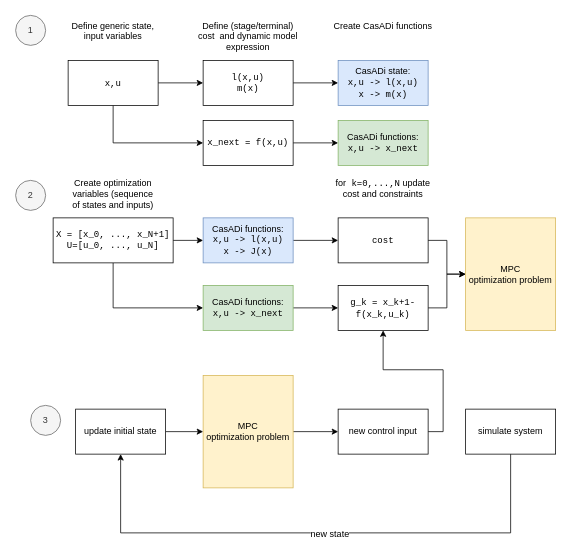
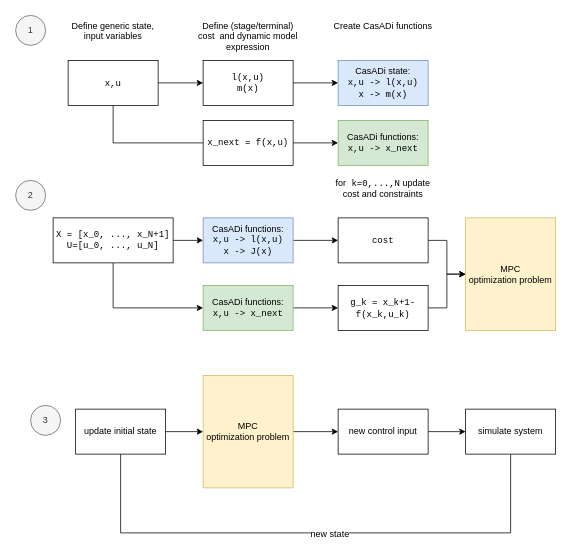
- <mxCell id="3" style="edgeStyle=orthogonalEdgeStyle;rounded=0;orthogonalLoop=1;jettySize=auto;html=1;exitX=0.5;exitY=1;exitDx=0;exitDy=0;entryX=0;entryY=0.5;entryDx=0;entryDy=0;" edge="1" parent="1" source="4" target="11"><mxGeometry relative="1" as="geometry" /></mxCell>
+ <mxCell id="3" style="edgeStyle=orthogonalEdgeStyle;rounded=0;orthogonalLoop=1;jettySize=auto;html=1;exitX=0.5;exitY=1;exitDx=0;exitDy=0;entryX=0;entryY=0.5;entryDx=0;entryDy=0;endArrow=none;" edge="1" parent="1" source="4" target="11"><mxGeometry relative="1" as="geometry" /></mxCell>
- <mxCell id="17" value="Create optimization variables (sequence of states and inputs)" style="text;html=1;strokeColor=none;fillColor=none;align=center;verticalAlign=top;whiteSpace=wrap;rounded=0;" vertex="1" parent="1"><mxGeometry x="90" y="230" width="120" height="60" as="geometry" /></mxCell>
- <mxCell id="35" style="edgeStyle=orthogonalEdgeStyle;rounded=0;orthogonalLoop=1;jettySize=auto;html=1;exitX=1;exitY=0.5;exitDx=0;exitDy=0;fontFamily=Helvetica;fontSize=12;" edge="1" parent="1" source="36" target="23"><mxGeometry relative="1" as="geometry" /></mxCell>
+ <mxCell id="35" style="edgeStyle=orthogonalEdgeStyle;rounded=0;orthogonalLoop=1;jettySize=auto;html=1;exitX=1;exitY=0.5;exitDx=0;exitDy=0;fontFamily=Helvetica;fontSize=12;" edge="1" parent="1" source="36" target="39"><mxGeometry relative="1" as="geometry" /></mxCell>
- <mxCell id="37" style="edgeStyle=orthogonalEdgeStyle;rounded=0;orthogonalLoop=1;jettySize=auto;html=1;exitX=0.5;exitY=1;exitDx=0;exitDy=0;entryX=0.5;entryY=1;entryDx=0;entryDy=0;fontFamily=Helvetica;fontSize=12;" edge="1" parent="1" source="39" target="34"><mxGeometry relative="1" as="geometry"><Array as="points"><mxPoint x="680" y="710" /><mxPoint x="160" y="710" /></Array></mxGeometry></mxCell>
+ <mxCell id="37" style="edgeStyle=orthogonalEdgeStyle;rounded=0;orthogonalLoop=1;jettySize=auto;html=1;exitX=0.5;exitY=1;exitDx=0;exitDy=0;entryX=0.5;entryY=1;entryDx=0;entryDy=0;fontFamily=Helvetica;fontSize=12;endArrow=none;" edge="1" parent="1" source="39" target="34"><mxGeometry relative="1" as="geometry"><Array as="points"><mxPoint x="680" y="710" /><mxPoint x="160" y="710" /></Array></mxGeometry></mxCell>
